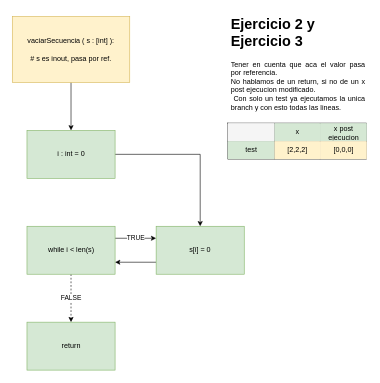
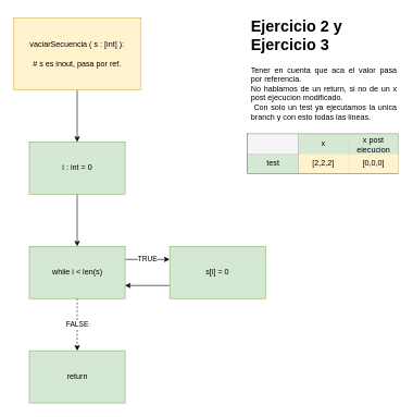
- <mxCell id="4" value="" style="edgeStyle=orthogonalEdgeStyle;rounded=0;orthogonalLoop=1;jettySize=auto;html=1;" edge="1" parent="1" source="5" target="11"><mxGeometry relative="1" as="geometry" /></mxCell>
+ <mxCell id="4" value="" style="edgeStyle=orthogonalEdgeStyle;rounded=0;orthogonalLoop=1;jettySize=auto;html=1;" edge="1" parent="1" source="5" target="8"><mxGeometry relative="1" as="geometry" /></mxCell>
